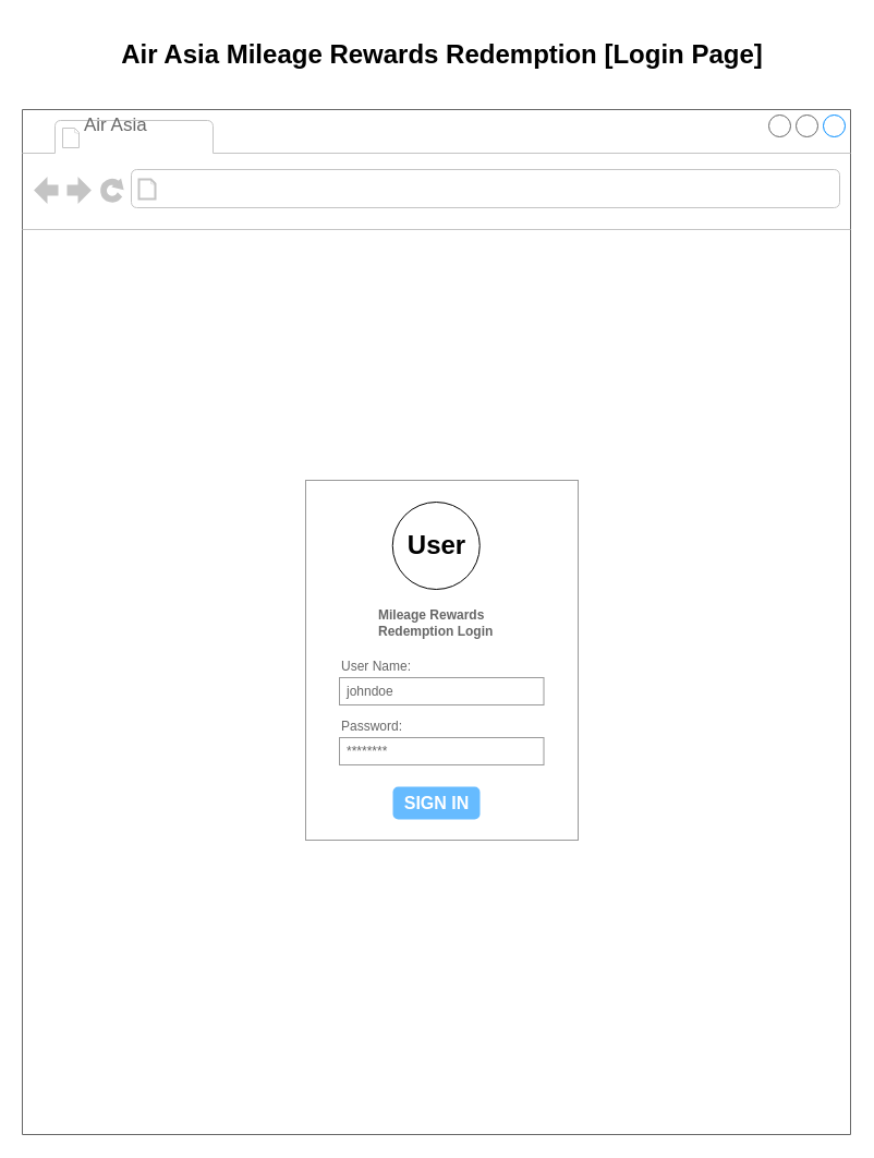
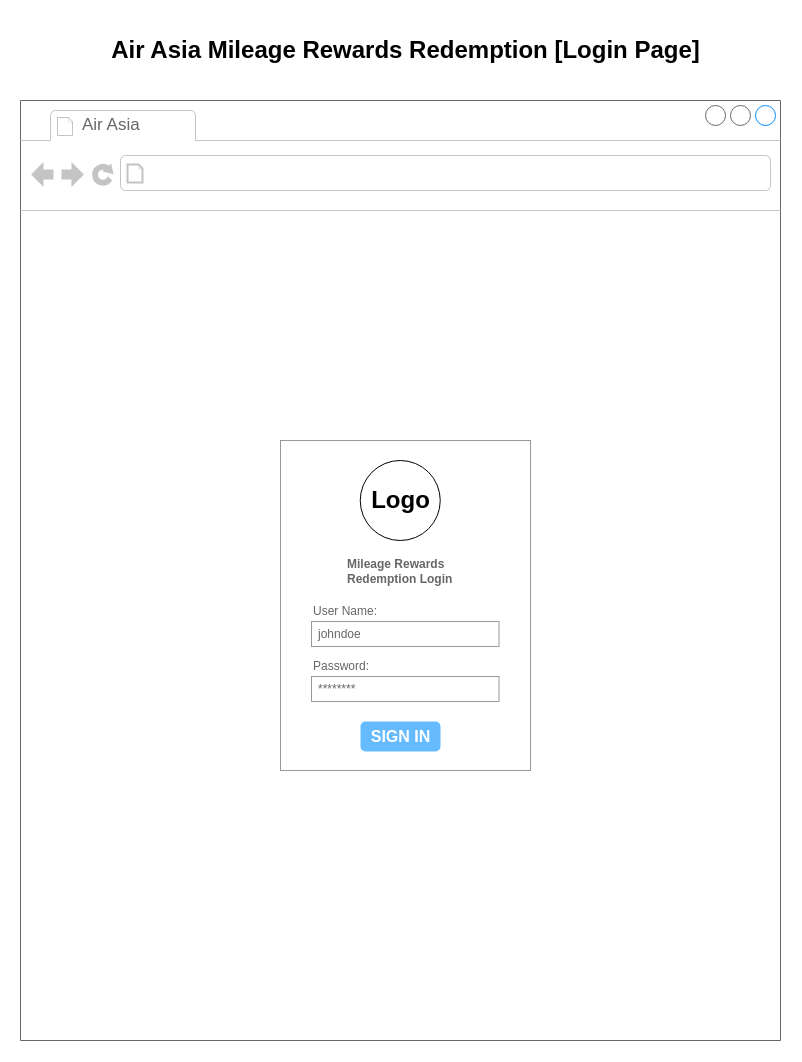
- <mxCell id="3" value="Air Asia" style="strokeWidth=1;shadow=0;dashed=0;align=center;html=1;shape=mxgraph.mockup.containers.anchor;fontSize=17;fontColor=#666666;align=left;whiteSpace=wrap;" parent="2" vertex="1"><mxGeometry x="55" y="2" width="110" height="26" as="geometry" /></mxCell>
+ <mxCell id="3" value="Air Asia" style="strokeWidth=1;shadow=0;dashed=0;align=center;html=1;shape=mxgraph.mockup.containers.anchor;fontSize=17;fontColor=#666666;align=left;whiteSpace=wrap;" parent="2" vertex="1"><mxGeometry x="60" y="12" width="110" height="26" as="geometry" /></mxCell>
- <mxCell id="12" value="User" style="text;strokeColor=none;fillColor=none;html=1;fontSize=24;fontStyle=1;verticalAlign=middle;align=center;" parent="4" vertex="1"><mxGeometry x="57.25" y="40" width="125" height="40" as="geometry" /></mxCell>
+ <mxCell id="12" value="Logo" style="text;strokeColor=none;fillColor=none;html=1;fontSize=24;fontStyle=1;verticalAlign=middle;align=center;" parent="4" vertex="1"><mxGeometry x="57.25" y="40" width="125" height="40" as="geometry" /></mxCell>
